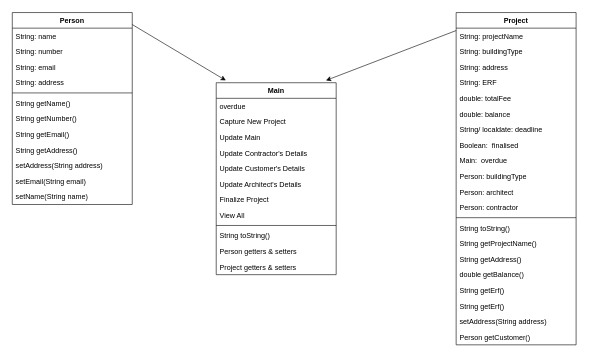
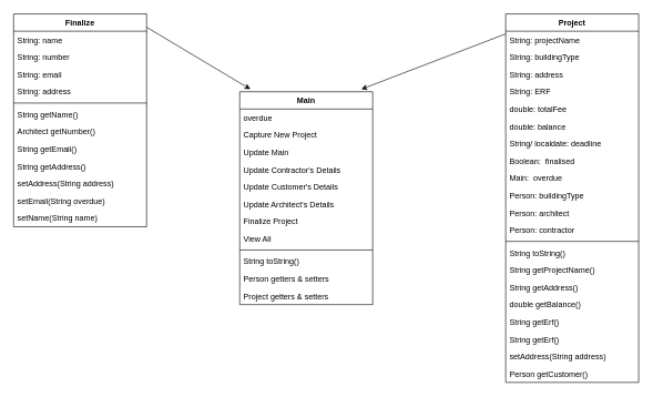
- <mxCell id="24" value="Person" style="swimlane;fontStyle=1;align=center;verticalAlign=top;childLayout=stackLayout;horizontal=1;startSize=26;horizontalStack=0;resizeParent=1;resizeParentMax=0;resizeLast=0;collapsible=1;marginBottom=0;" vertex="1" parent="1"><mxGeometry x="20" y="20" width="200" height="320" as="geometry" /></mxCell>
+ <mxCell id="24" value="Finalize" style="swimlane;fontStyle=1;align=center;verticalAlign=top;childLayout=stackLayout;horizontal=1;startSize=26;horizontalStack=0;resizeParent=1;resizeParentMax=0;resizeLast=0;collapsible=1;marginBottom=0;" vertex="1" parent="1"><mxGeometry x="20" y="20" width="200" height="320" as="geometry" /></mxCell>
- <mxCell id="31" value="String getNumber()" style="text;strokeColor=none;fillColor=none;align=left;verticalAlign=top;spacingLeft=4;spacingRight=4;overflow=hidden;rotatable=0;points=[[0,0.5],[1,0.5]];portConstraint=eastwest;" vertex="1" parent="24"><mxGeometry y="164" width="200" height="26" as="geometry" /></mxCell>
+ <mxCell id="31" value="Architect getNumber()" style="text;strokeColor=none;fillColor=none;align=left;verticalAlign=top;spacingLeft=4;spacingRight=4;overflow=hidden;rotatable=0;points=[[0,0.5],[1,0.5]];portConstraint=eastwest;" vertex="1" parent="24"><mxGeometry y="164" width="200" height="26" as="geometry" /></mxCell>
- <mxCell id="35" value="setEmail(String email)" style="text;strokeColor=none;fillColor=none;align=left;verticalAlign=top;spacingLeft=4;spacingRight=4;overflow=hidden;rotatable=0;points=[[0,0.5],[1,0.5]];portConstraint=eastwest;" vertex="1" parent="24"><mxGeometry y="268" width="200" height="26" as="geometry" /></mxCell>
+ <mxCell id="35" value="setEmail(String overdue)" style="text;strokeColor=none;fillColor=none;align=left;verticalAlign=top;spacingLeft=4;spacingRight=4;overflow=hidden;rotatable=0;points=[[0,0.5],[1,0.5]];portConstraint=eastwest;" vertex="1" parent="24"><mxGeometry y="268" width="200" height="26" as="geometry" /></mxCell>
